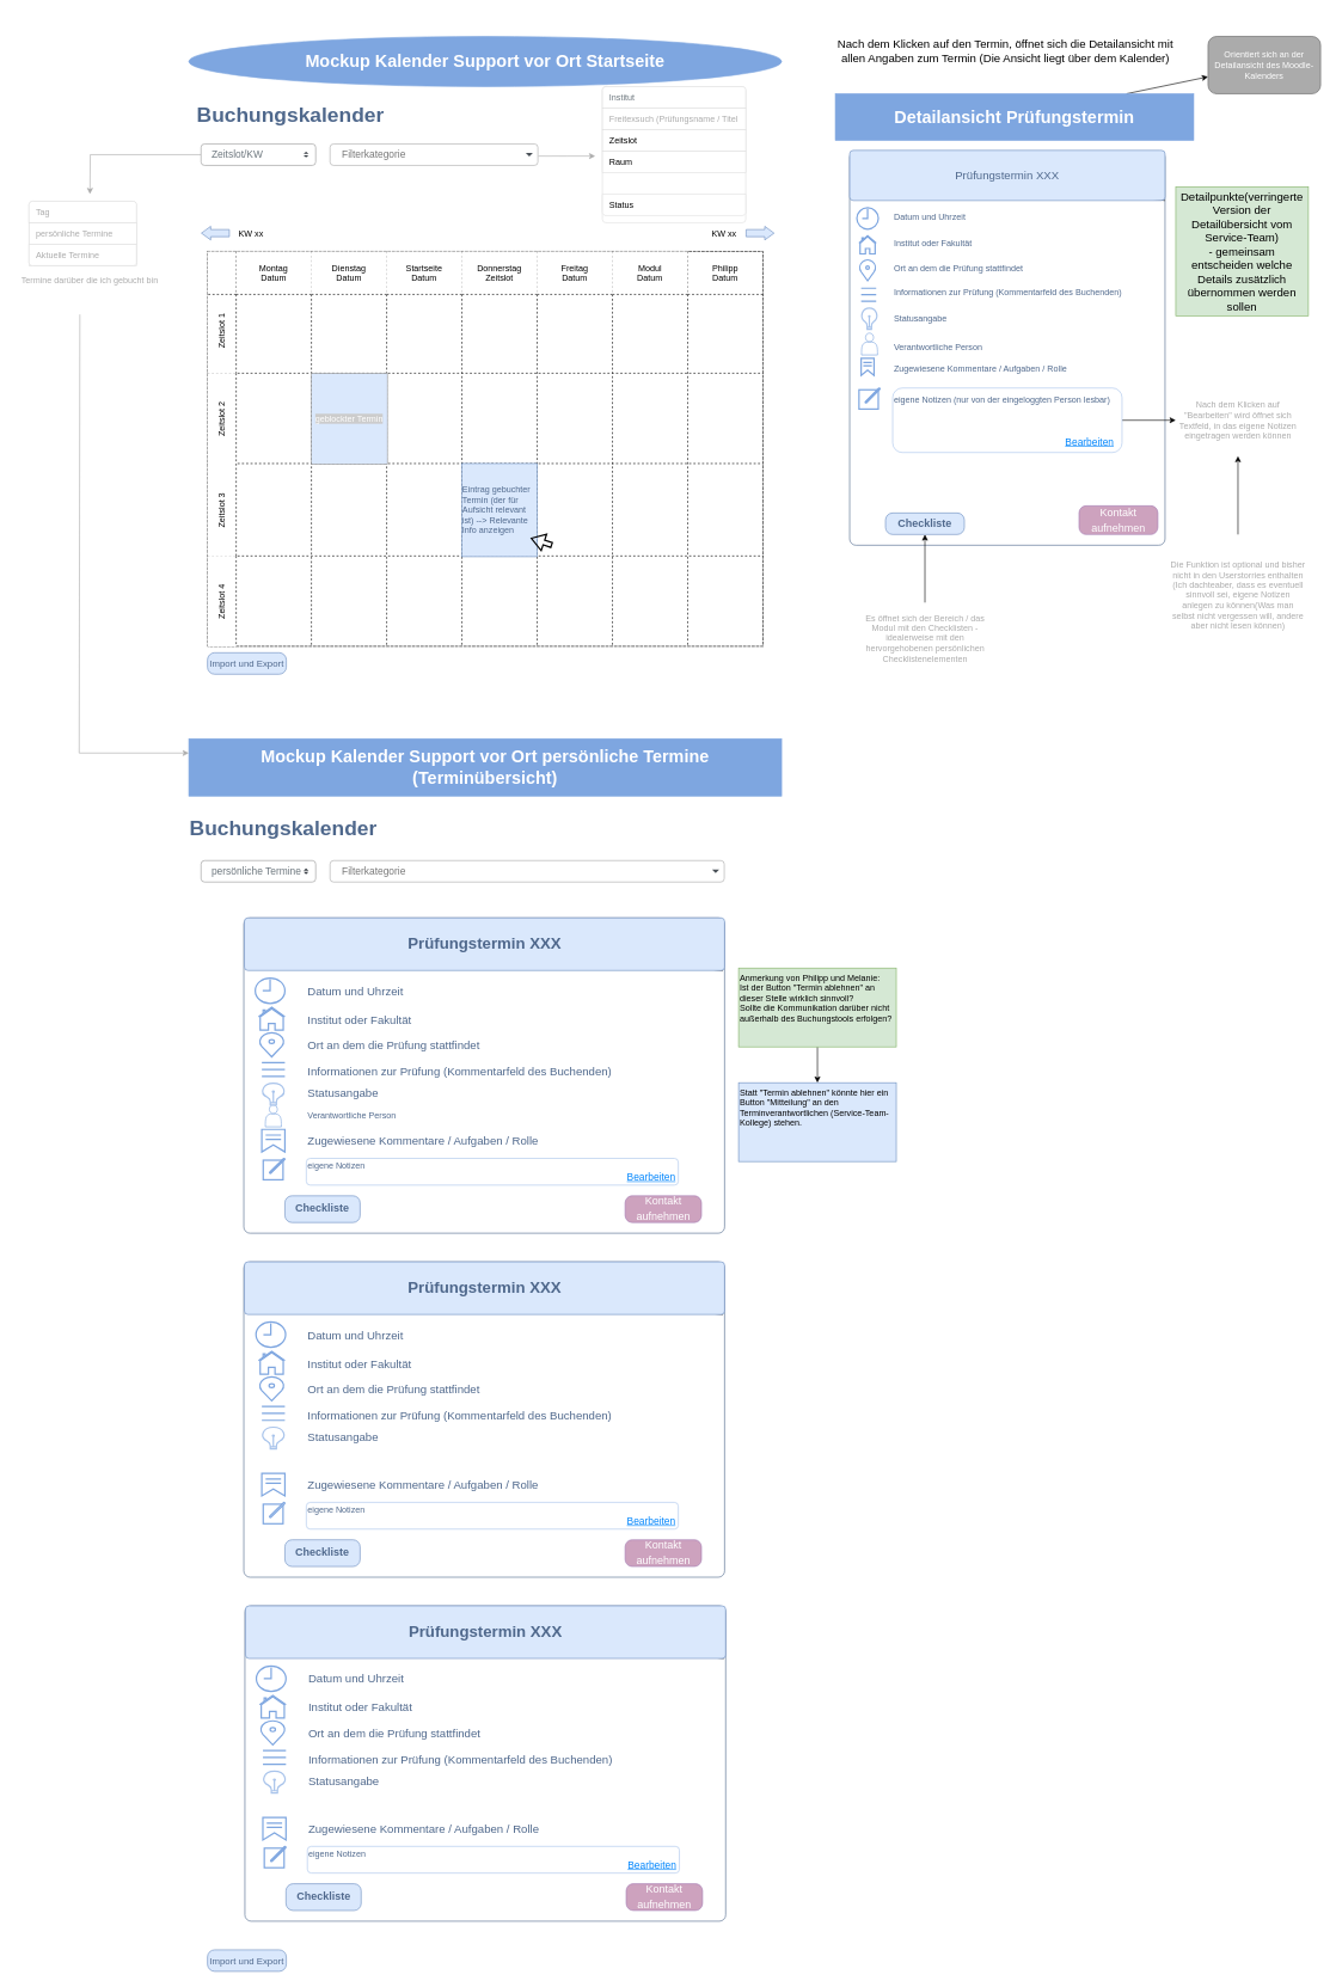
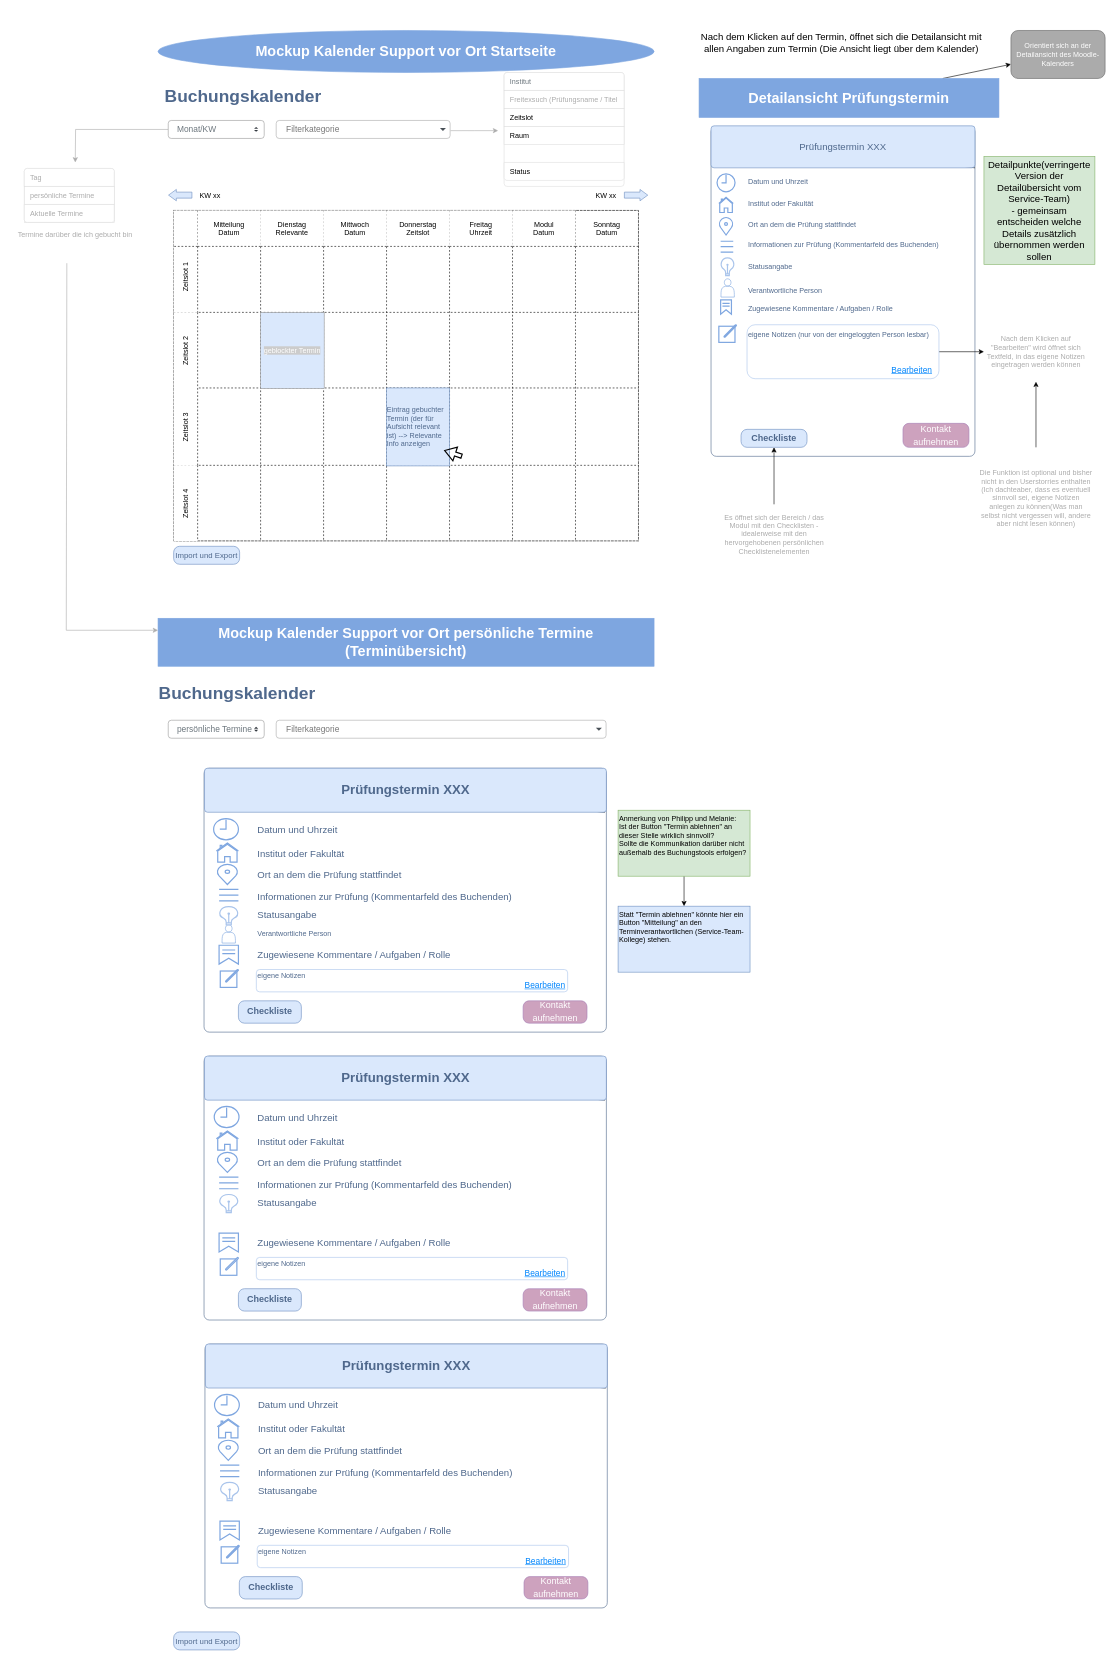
- <mxCell id="46" value="Zeitslot/KW" style="html=1;shadow=0;dashed=0;shape=mxgraph.bootstrap.rrect;rSize=5;fillColor=#ffffff;strokeColor=#999999;align=left;spacing=15;fontSize=14;fontColor=#6C767D;" parent="1" vertex="1"><mxGeometry x="280" y="200" width="160" height="30" as="geometry" /></mxCell>
+ <mxCell id="46" value="Monat/KW" style="html=1;shadow=0;dashed=0;shape=mxgraph.bootstrap.rrect;rSize=5;fillColor=#ffffff;strokeColor=#999999;align=left;spacing=15;fontSize=14;fontColor=#6C767D;" parent="1" vertex="1"><mxGeometry x="280" y="200" width="160" height="30" as="geometry" /></mxCell>
- <mxCell id="6" value="Montag&#10;Datum" style="swimlane;swimlaneHead=0;swimlaneBody=0;fontStyle=0;connectable=0;startSize=60;collapsible=0;recursiveResize=0;expand=0;dashed=1;" parent="5" vertex="1"><mxGeometry x="40" width="105" height="170" as="geometry"><mxRectangle width="105" height="170" as="alternateBounds" /></mxGeometry></mxCell>
+ <mxCell id="6" value="Mitteilung&#10;Datum" style="swimlane;swimlaneHead=0;swimlaneBody=0;fontStyle=0;connectable=0;startSize=60;collapsible=0;recursiveResize=0;expand=0;dashed=1;" parent="5" vertex="1"><mxGeometry x="40" width="105" height="170" as="geometry"><mxRectangle width="105" height="170" as="alternateBounds" /></mxGeometry></mxCell>
- <mxCell id="7" value="Dienstag&#10;Datum" style="swimlane;swimlaneHead=0;swimlaneBody=0;fontStyle=0;connectable=0;startSize=60;collapsible=0;recursiveResize=0;expand=0;dashed=1;" parent="5" vertex="1"><mxGeometry x="145" width="105" height="170" as="geometry"><mxRectangle width="105" height="170" as="alternateBounds" /></mxGeometry></mxCell>
+ <mxCell id="7" value="Dienstag&#10;Relevante" style="swimlane;swimlaneHead=0;swimlaneBody=0;fontStyle=0;connectable=0;startSize=60;collapsible=0;recursiveResize=0;expand=0;dashed=1;" parent="5" vertex="1"><mxGeometry x="145" width="105" height="170" as="geometry"><mxRectangle width="105" height="170" as="alternateBounds" /></mxGeometry></mxCell>
- <mxCell id="8" value="Startseite&#10;Datum" style="swimlane;swimlaneHead=0;swimlaneBody=0;fontStyle=0;connectable=0;startSize=60;collapsible=0;recursiveResize=0;expand=0;dashed=1;" parent="5" vertex="1"><mxGeometry x="250" width="105" height="170" as="geometry"><mxRectangle width="105" height="170" as="alternateBounds" /></mxGeometry></mxCell>
+ <mxCell id="8" value="Mittwoch&#10;Datum" style="swimlane;swimlaneHead=0;swimlaneBody=0;fontStyle=0;connectable=0;startSize=60;collapsible=0;recursiveResize=0;expand=0;dashed=1;" parent="5" vertex="1"><mxGeometry x="250" width="105" height="170" as="geometry"><mxRectangle width="105" height="170" as="alternateBounds" /></mxGeometry></mxCell>
- <mxCell id="10" value="Freitag&#10;Datum" style="swimlane;swimlaneHead=0;swimlaneBody=0;fontStyle=0;connectable=0;startSize=60;collapsible=0;recursiveResize=0;expand=0;dashed=1;" parent="5" vertex="1"><mxGeometry x="460" width="105" height="170" as="geometry"><mxRectangle width="105" height="170" as="alternateBounds" /></mxGeometry></mxCell>
+ <mxCell id="10" value="Freitag&#10;Uhrzeit" style="swimlane;swimlaneHead=0;swimlaneBody=0;fontStyle=0;connectable=0;startSize=60;collapsible=0;recursiveResize=0;expand=0;dashed=1;" parent="5" vertex="1"><mxGeometry x="460" width="105" height="170" as="geometry"><mxRectangle width="105" height="170" as="alternateBounds" /></mxGeometry></mxCell>
- <mxCell id="12" value="Philipp&#10;Datum" style="swimlane;swimlaneHead=0;swimlaneBody=0;fontStyle=0;strokeColor=inherit;connectable=0;fillColor=none;startSize=60;collapsible=0;recursiveResize=0;expand=0;dashed=1;" parent="5" vertex="1"><mxGeometry x="670" width="105" height="170" as="geometry"><mxRectangle width="105" height="170" as="alternateBounds" /></mxGeometry></mxCell>
+ <mxCell id="12" value="Sonntag&#10;Datum" style="swimlane;swimlaneHead=0;swimlaneBody=0;fontStyle=0;strokeColor=inherit;connectable=0;fillColor=none;startSize=60;collapsible=0;recursiveResize=0;expand=0;dashed=1;" parent="5" vertex="1"><mxGeometry x="670" width="105" height="170" as="geometry"><mxRectangle width="105" height="170" as="alternateBounds" /></mxGeometry></mxCell>
